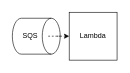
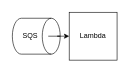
- <mxCell id="3" style="edgeStyle=orthogonalEdgeStyle;rounded=0;orthogonalLoop=1;jettySize=auto;html=1;dashed=1;" edge="1" parent="1" source="4" target="5"><mxGeometry relative="1" as="geometry" /></mxCell>
+ <mxCell id="3" style="edgeStyle=orthogonalEdgeStyle;rounded=0;orthogonalLoop=1;jettySize=auto;html=1;" edge="1" parent="1" source="4" target="5"><mxGeometry relative="1" as="geometry" /></mxCell>
